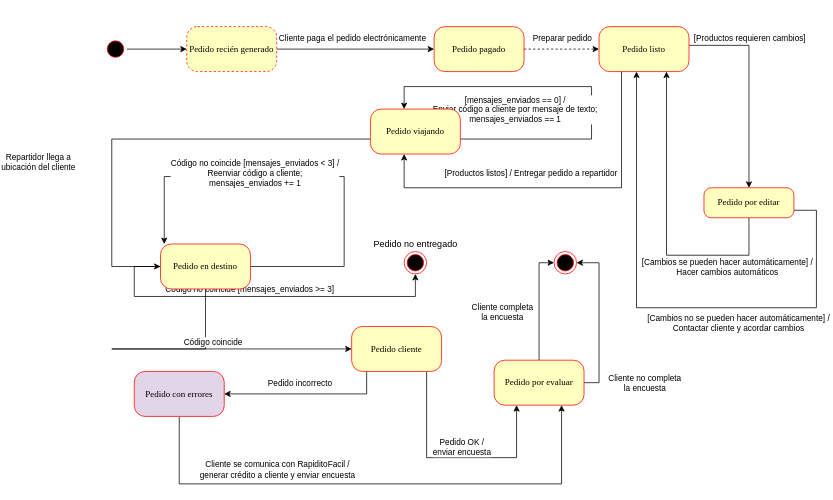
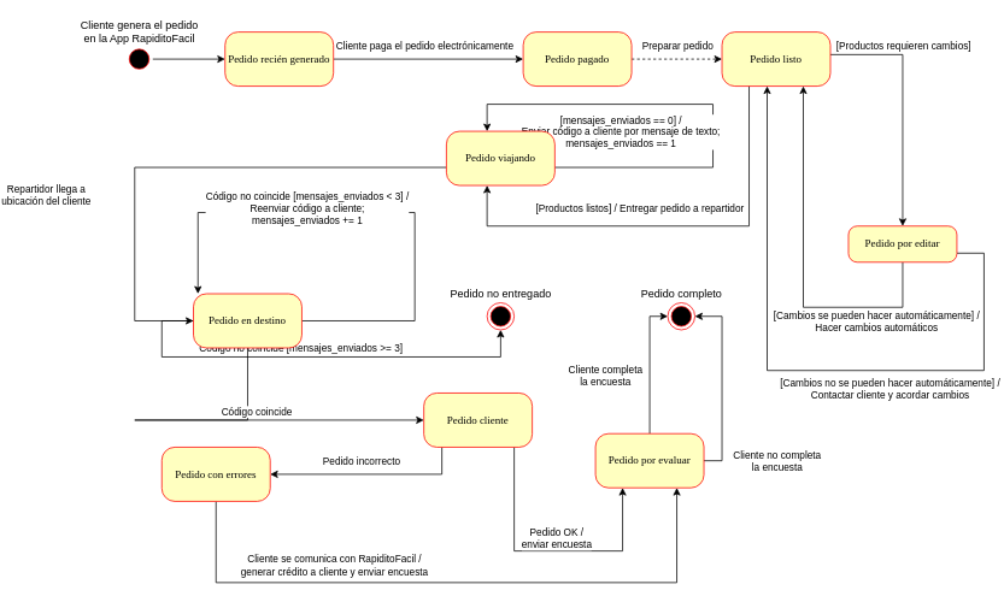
+ <mxCell id="21" value="&lt;div&gt;Cliente genera el pedido&lt;/div&gt;&lt;div&gt;en la App RapiditoFacil&lt;br&gt;&lt;/div&gt;" style="text;html=1;align=center;verticalAlign=middle;resizable=0;points=[];autosize=1;" vertex="1" parent="1"><mxGeometry x="20" y="20" width="150" height="30" as="geometry" /></mxCell>
- <mxCell id="6" value="Pedido recién generado" style="rounded=1;whiteSpace=wrap;html=1;arcSize=24;fillColor=#ffffc0;strokeColor=#ff0000;shadow=0;comic=0;labelBackgroundColor=none;fontFamily=Verdana;fontSize=12;fontColor=#000000;align=center;dashed=1;" parent="1" vertex="1"><mxGeometry x="190" y="35" width="120" height="60" as="geometry" /></mxCell>
+ <mxCell id="6" value="Pedido recién generado" style="rounded=1;whiteSpace=wrap;html=1;arcSize=24;fillColor=#ffffc0;strokeColor=#ff0000;shadow=0;comic=0;labelBackgroundColor=none;fontFamily=Verdana;fontSize=12;fontColor=#000000;align=center;" parent="1" vertex="1"><mxGeometry x="190" y="35" width="120" height="60" as="geometry" /></mxCell>
+ <mxCell id="19" value="Pedido completo" style="text;html=1;align=center;verticalAlign=middle;resizable=0;points=[];autosize=1;" vertex="1" parent="18"><mxGeometry width="110" height="20" as="geometry" /></mxCell>
- <mxCell id="41" value="Pedido con errores" style="rounded=1;whiteSpace=wrap;html=1;arcSize=24;fillColor=#e1d5e7;strokeColor=#ff0000;shadow=0;comic=0;labelBackgroundColor=none;fontFamily=Verdana;fontSize=12;fontColor=#000000;align=center;" vertex="1" parent="1"><mxGeometry x="120" y="495" width="120" height="60" as="geometry" /></mxCell>
+ <mxCell id="41" value="Pedido con errores" style="rounded=1;whiteSpace=wrap;html=1;arcSize=24;fillColor=#ffffc0;strokeColor=#ff0000;shadow=0;comic=0;labelBackgroundColor=none;fontFamily=Verdana;fontSize=12;fontColor=#000000;align=center;" vertex="1" parent="1"><mxGeometry x="120" y="495" width="120" height="60" as="geometry" /></mxCell>
